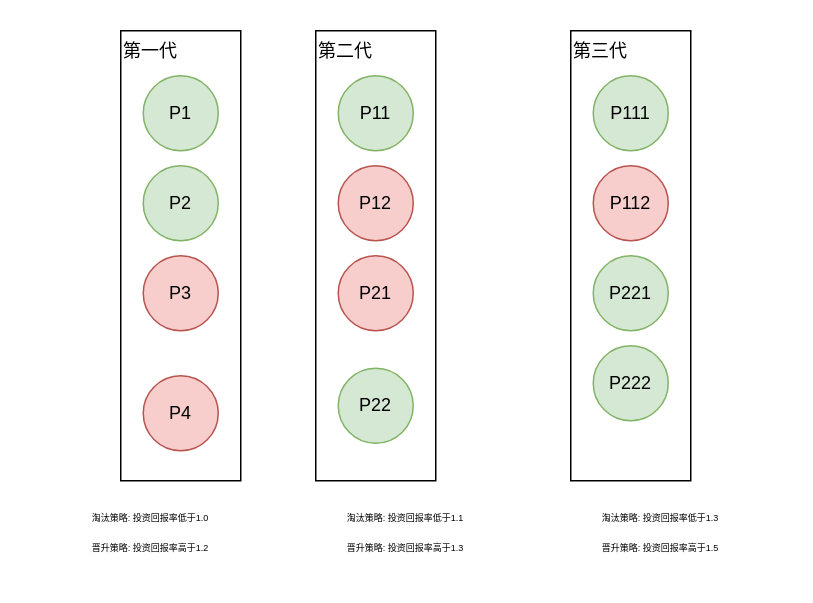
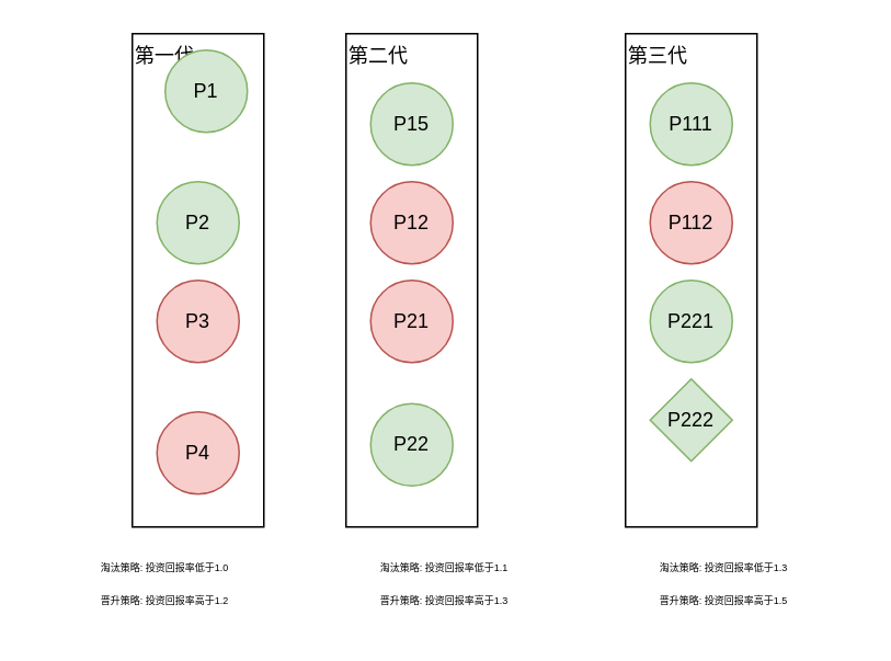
- <mxCell id="3" value="P1" style="ellipse;whiteSpace=wrap;html=1;aspect=fixed;fillColor=#d5e8d4;strokeColor=#82b366;" vertex="1" parent="1"><mxGeometry x="95" y="50" width="50" height="50" as="geometry" /></mxCell>
+ <mxCell id="3" value="P1" style="ellipse;whiteSpace=wrap;html=1;aspect=fixed;fillColor=#d5e8d4;strokeColor=#82b366;" vertex="1" parent="1"><mxGeometry x="100" y="30" width="50" height="50" as="geometry" /></mxCell>
- <mxCell id="10" value="P11" style="ellipse;whiteSpace=wrap;html=1;aspect=fixed;fillColor=#d5e8d4;strokeColor=#82b366;" vertex="1" parent="1"><mxGeometry x="225" y="50" width="50" height="50" as="geometry" /></mxCell>
+ <mxCell id="10" value="P15" style="ellipse;whiteSpace=wrap;html=1;aspect=fixed;fillColor=#d5e8d4;strokeColor=#82b366;" vertex="1" parent="1"><mxGeometry x="225" y="50" width="50" height="50" as="geometry" /></mxCell>
- <mxCell id="19" value="P222" style="ellipse;whiteSpace=wrap;html=1;aspect=fixed;fillColor=#d5e8d4;strokeColor=#82b366;" vertex="1" parent="1"><mxGeometry x="395" y="230" width="50" height="50" as="geometry" /></mxCell>
+ <mxCell id="19" value="P222" style="rhombus;whiteSpace=wrap;html=1;aspect=fixed;fillColor=#d5e8d4;strokeColor=#82b366;" vertex="1" parent="1"><mxGeometry x="395" y="230" width="50" height="50" as="geometry" /></mxCell>
